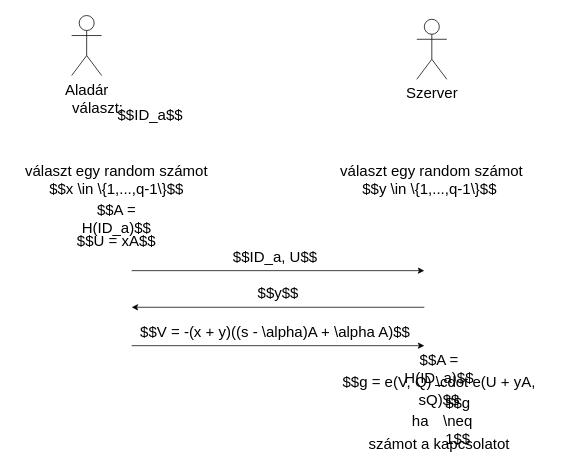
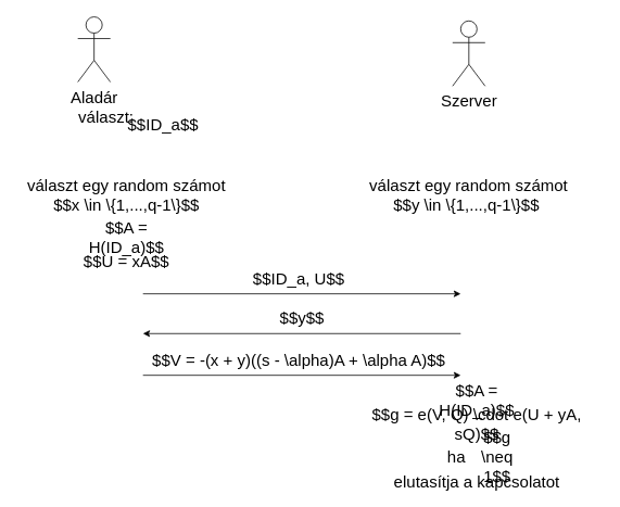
- <mxCell id="20" value="számot a kapcsolatot" style="text;html=1;strokeColor=none;fillColor=none;align=center;verticalAlign=middle;whiteSpace=wrap;rounded=0;labelBackgroundColor=none;fontSize=20;" vertex="1" parent="1"><mxGeometry x="470" y="580" width="230" height="20" as="geometry" /></mxCell>
+ <mxCell id="20" value="elutasítja a kapcsolatot" style="text;html=1;strokeColor=none;fillColor=none;align=center;verticalAlign=middle;whiteSpace=wrap;rounded=0;labelBackgroundColor=none;fontSize=20;" vertex="1" parent="1"><mxGeometry x="470" y="580" width="230" height="20" as="geometry" /></mxCell>
